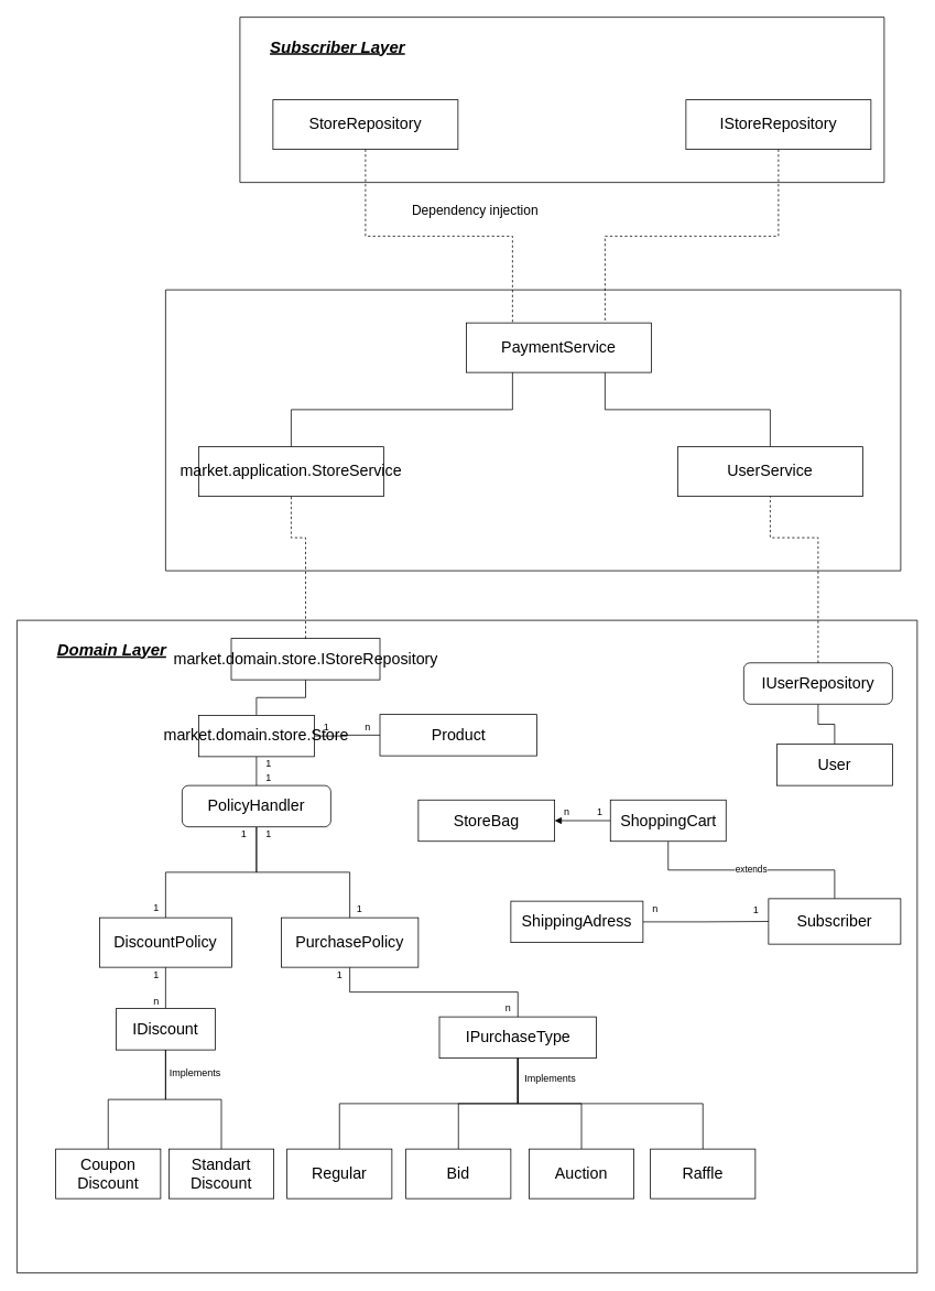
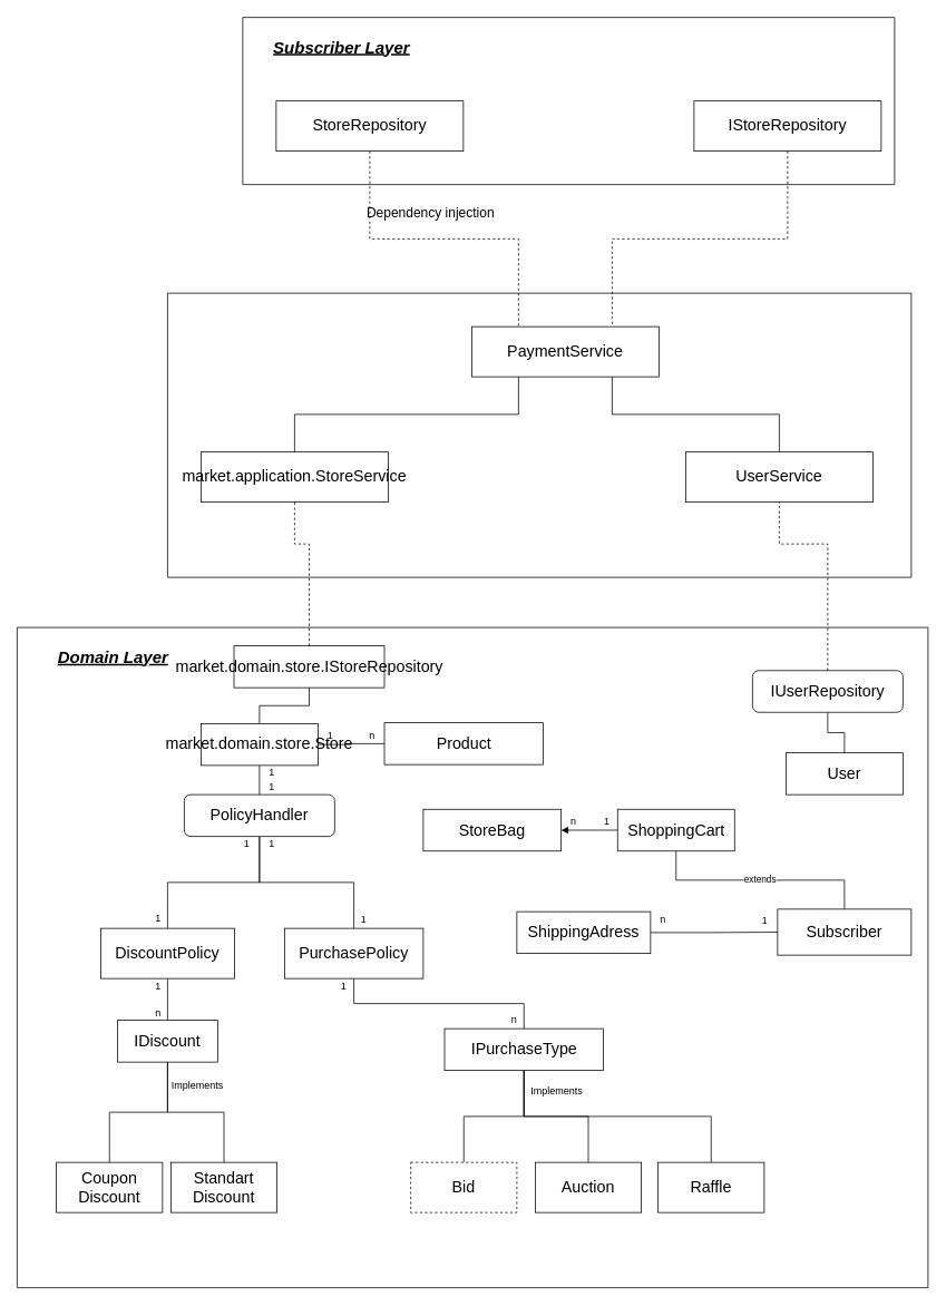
- <mxCell id="71" value="&lt;font style=&quot;font-size: 16px;&quot;&gt;Dependency injection&lt;/font&gt;" style="text;html=1;align=center;verticalAlign=middle;whiteSpace=wrap;rounded=0;" parent="1" vertex="1"><mxGeometry x="490" y="233" width="170" height="40" as="geometry" /></mxCell>
+ <mxCell id="71" value="&lt;font style=&quot;font-size: 16px;&quot;&gt;Dependency injection&lt;/font&gt;" style="text;html=1;align=center;verticalAlign=middle;whiteSpace=wrap;rounded=0;" parent="1" vertex="1"><mxGeometry x="430" y="233" width="170" height="40" as="geometry" /></mxCell>
- <mxCell id="6" style="edgeStyle=orthogonalEdgeStyle;rounded=0;orthogonalLoop=1;jettySize=auto;html=1;exitX=0.5;exitY=1;exitDx=0;exitDy=0;entryX=0.5;entryY=0;entryDx=0;entryDy=0;endArrow=none;startFill=0;" parent="2" source="7" target="38" edge="1"><mxGeometry relative="1" as="geometry" /></mxCell>
- <mxCell id="38" value="Regular" style="rounded=0;whiteSpace=wrap;html=1;fontSize=19;" parent="2" vertex="1"><mxGeometry x="327" y="640" width="127" height="60" as="geometry" /></mxCell>
- <mxCell id="40" value="Bid" style="rounded=0;whiteSpace=wrap;html=1;fontSize=19;" parent="2" vertex="1"><mxGeometry x="471" y="640" width="127" height="60" as="geometry" /></mxCell>
+ <mxCell id="40" value="Bid" style="rounded=0;whiteSpace=wrap;html=1;fontSize=19;dashed=1;" parent="2" vertex="1"><mxGeometry x="471" y="640" width="127" height="60" as="geometry" /></mxCell>
